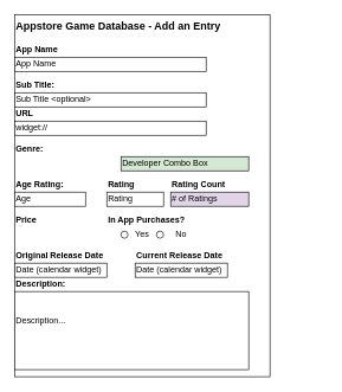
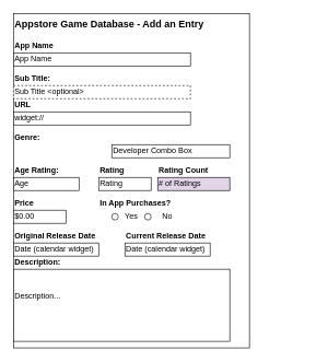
- <mxCell id="17" value="Sub Title &amp;lt;optional&amp;gt;" style="rounded=0;whiteSpace=wrap;html=1;align=left;" vertex="1" parent="1"><mxGeometry x="20" y="130" width="270" height="20" as="geometry" /></mxCell>
+ <mxCell id="17" value="Sub Title &amp;lt;optional&amp;gt;" style="rounded=0;whiteSpace=wrap;html=1;align=left;dashed=1;" vertex="1" parent="1"><mxGeometry x="20" y="130" width="270" height="20" as="geometry" /></mxCell>
- <mxCell id="19" value="Developer Combo Box" style="rounded=0;whiteSpace=wrap;html=1;align=left;fillColor=#d5e8d4;" vertex="1" parent="1"><mxGeometry x="170" y="220" width="180" height="20" as="geometry" /></mxCell>
+ <mxCell id="19" value="Developer Combo Box" style="rounded=0;whiteSpace=wrap;html=1;align=left;" vertex="1" parent="1"><mxGeometry x="170" y="220" width="180" height="20" as="geometry" /></mxCell>
+ <mxCell id="23" value="$0.00" style="rounded=0;whiteSpace=wrap;html=1;align=left;" vertex="1" parent="1"><mxGeometry x="20" y="320" width="80" height="20" as="geometry" /></mxCell>
